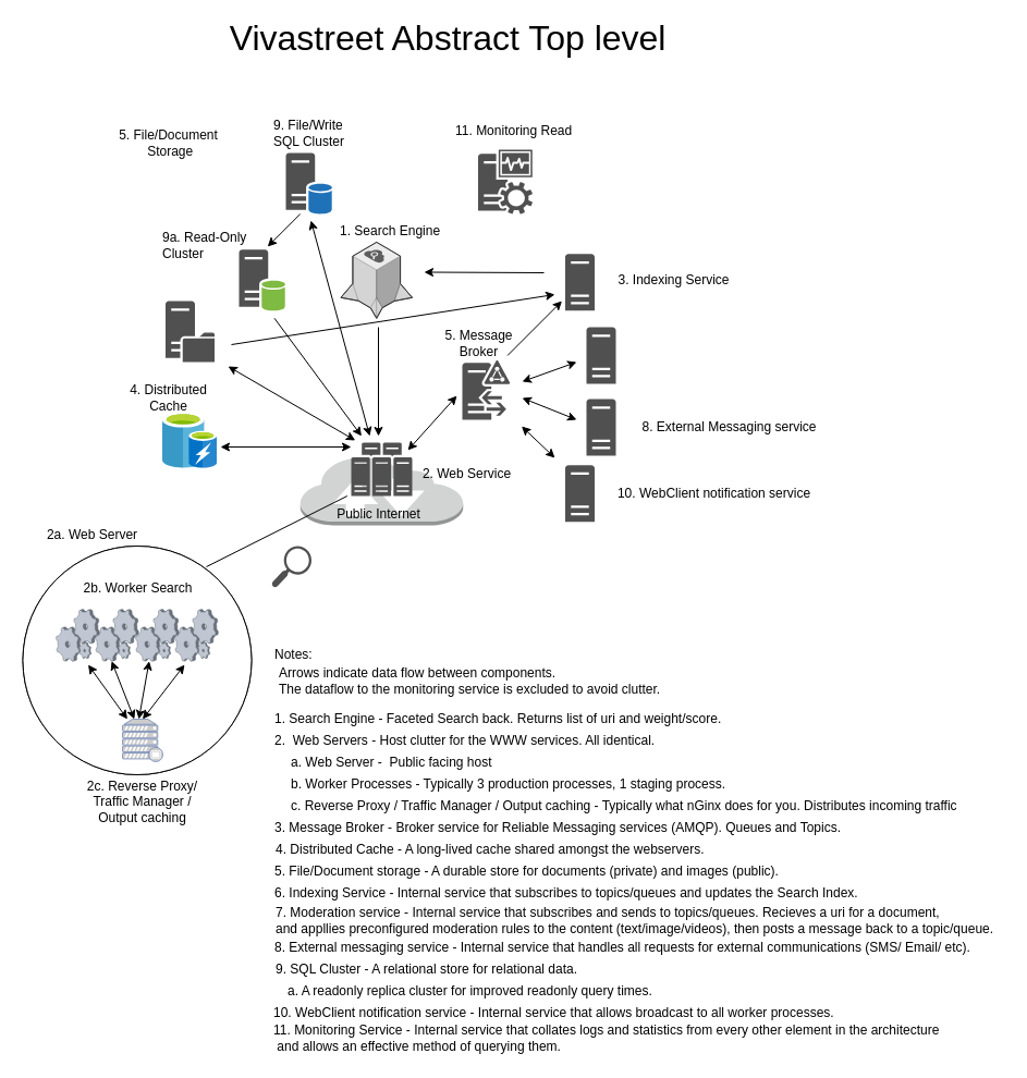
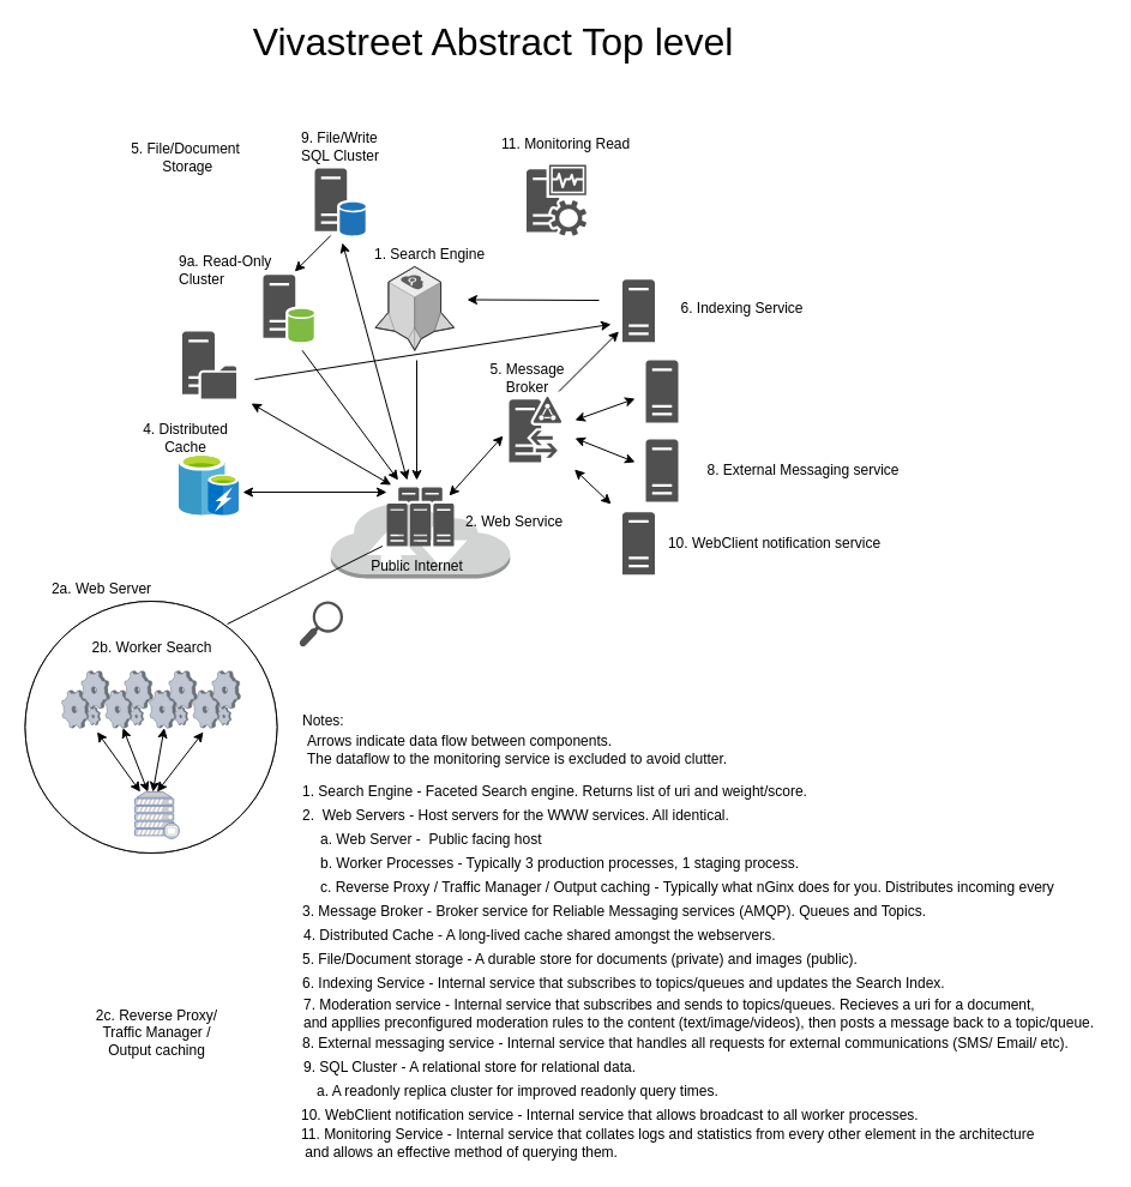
- <mxCell id="43" value="3. Indexing Service" style="text;html=1;align=center;verticalAlign=middle;resizable=0;points=[];autosize=1;" parent="1" vertex="1"><mxGeometry x="558" y="246.86" width="120" height="20" as="geometry" /></mxCell>
+ <mxCell id="43" value="6. Indexing Service" style="text;html=1;align=center;verticalAlign=middle;resizable=0;points=[];autosize=1;" parent="1" vertex="1"><mxGeometry x="558" y="246.86" width="120" height="20" as="geometry" /></mxCell>
- <mxCell id="70" value="10. WebClient notification service" style="text;html=1;align=center;verticalAlign=middle;resizable=0;points=[];autosize=1;" parent="1" vertex="1"><mxGeometry x="560" y="442.64" width="190" height="20" as="geometry" /></mxCell>
+ <mxCell id="70" value="10. WebClient notification service" style="text;html=1;align=center;verticalAlign=middle;resizable=0;points=[];autosize=1;" parent="1" vertex="1"><mxGeometry x="550" y="442.64" width="190" height="20" as="geometry" /></mxCell>
- <mxCell id="58" value="1. Search Engine - Faceted Search back. Returns list of uri and weight/score." style="text;html=1;align=left;verticalAlign=middle;resizable=0;points=[];autosize=1;" parent="1" vertex="1"><mxGeometry x="250" y="650" width="440" height="20" as="geometry" /></mxCell>
+ <mxCell id="58" value="1. Search Engine - Faceted Search engine. Returns list of uri and weight/score." style="text;html=1;align=left;verticalAlign=middle;resizable=0;points=[];autosize=1;" parent="1" vertex="1"><mxGeometry x="250" y="650" width="440" height="20" as="geometry" /></mxCell>
- <mxCell id="61" value="2.&amp;nbsp; Web Servers - Host clutter for the WWW services. All identical." style="text;html=1;align=left;verticalAlign=middle;resizable=0;points=[];autosize=1;" parent="1" vertex="1"><mxGeometry x="250.25" y="670" width="370" height="20" as="geometry" /></mxCell>
+ <mxCell id="61" value="2.&amp;nbsp; Web Servers - Host servers for the WWW services. All identical." style="text;html=1;align=left;verticalAlign=middle;resizable=0;points=[];autosize=1;" parent="1" vertex="1"><mxGeometry x="250.25" y="670" width="370" height="20" as="geometry" /></mxCell>
- <mxCell id="73" value="2c. Reverse Proxy/&lt;br&gt;Traffic Manager /&lt;br&gt;Output caching" style="text;html=1;align=center;verticalAlign=middle;resizable=0;points=[];autosize=1;" parent="1" vertex="1"><mxGeometry x="70.25" y="711" width="120" height="50" as="geometry" /></mxCell>
+ <mxCell id="73" value="2c. Reverse Proxy/&lt;br&gt;Traffic Manager /&lt;br&gt;Output caching" style="text;html=1;align=center;verticalAlign=middle;resizable=0;points=[];autosize=1;" parent="1" vertex="1"><mxGeometry x="70.25" y="836" width="120" height="50" as="geometry" /></mxCell>
- <mxCell id="75" value="c. Reverse Proxy / Traffic Manager / Output caching - Typically what nGinx does for you. Distributes incoming traffic&amp;nbsp;&amp;nbsp;" style="text;html=1;align=left;verticalAlign=middle;resizable=0;points=[];autosize=1;" parent="1" vertex="1"><mxGeometry x="265.25" y="730" width="630" height="20" as="geometry" /></mxCell>
+ <mxCell id="75" value="c. Reverse Proxy / Traffic Manager / Output caching - Typically what nGinx does for you. Distributes incoming every&amp;nbsp;&amp;nbsp;" style="text;html=1;align=left;verticalAlign=middle;resizable=0;points=[];autosize=1;" parent="1" vertex="1"><mxGeometry x="265.25" y="730" width="630" height="20" as="geometry" /></mxCell>
